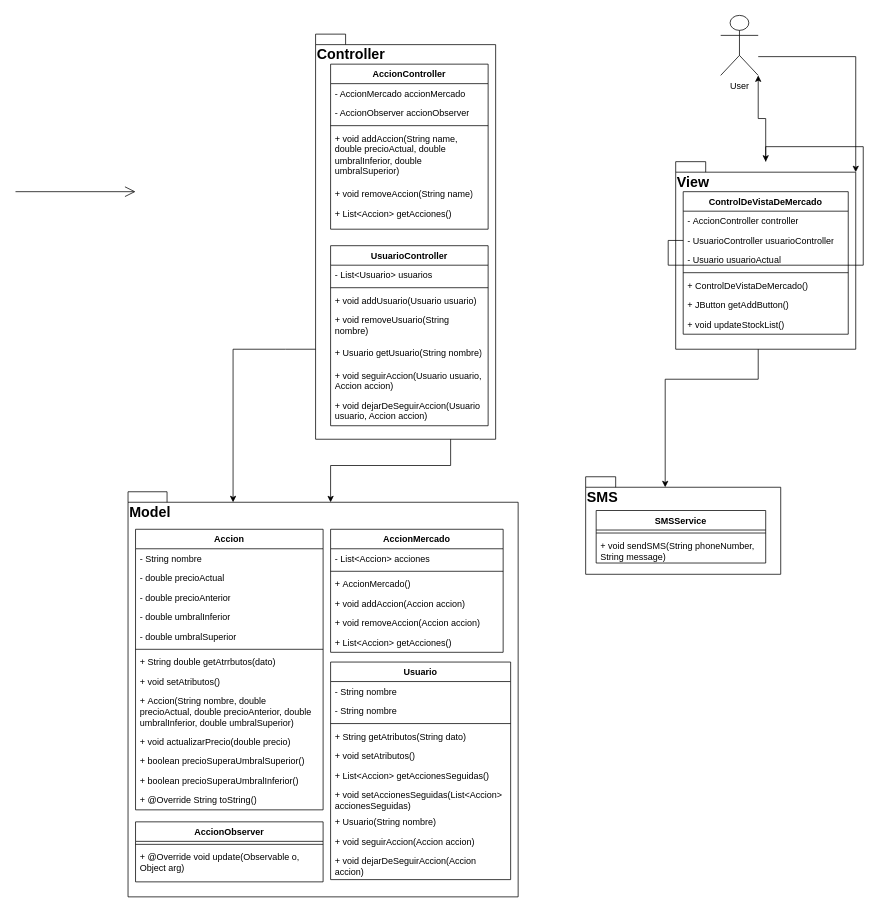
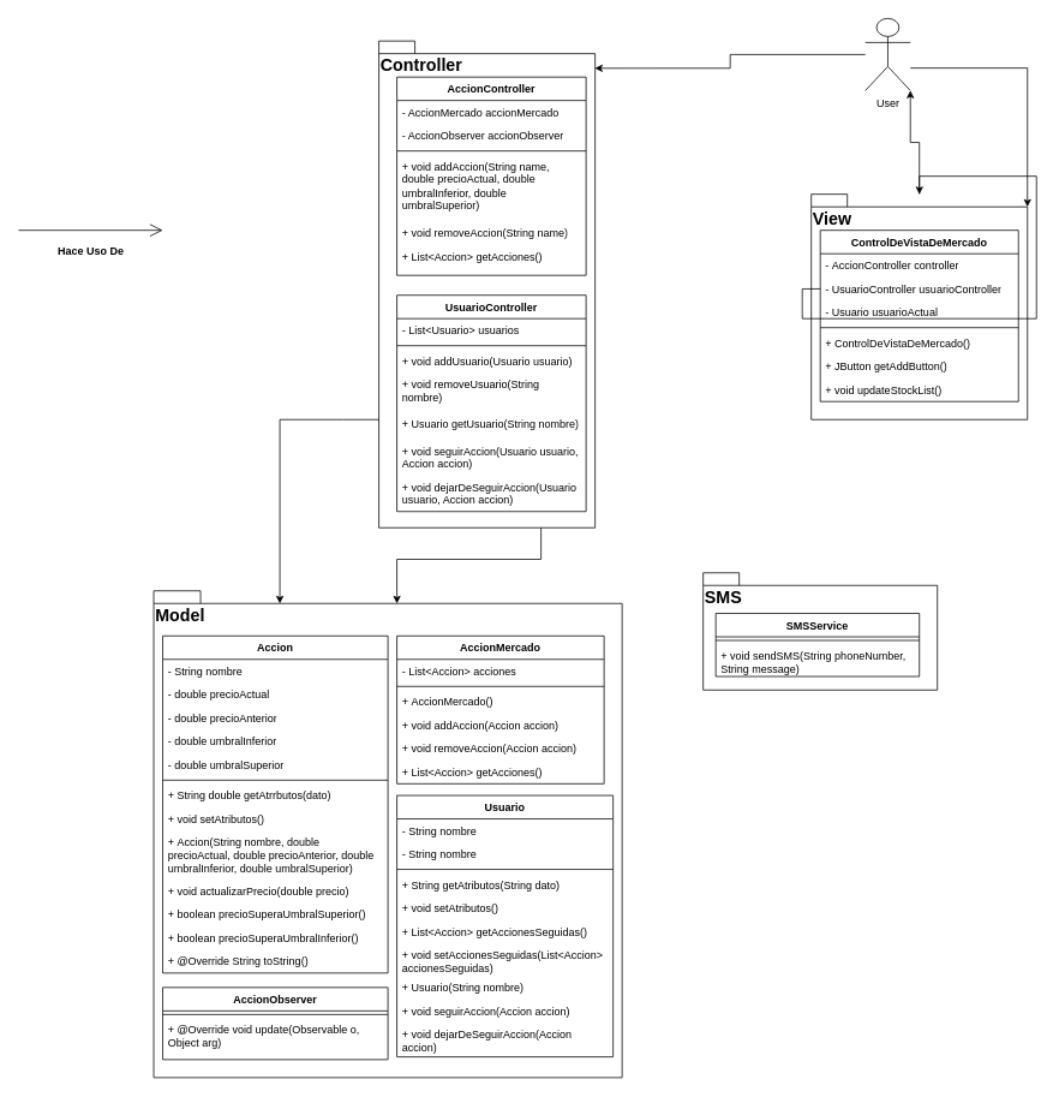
+ <mxCell id="7" style="edgeStyle=orthogonalEdgeStyle;rounded=0;orthogonalLoop=1;jettySize=auto;html=1;entryX=0.999;entryY=0.056;entryDx=0;entryDy=0;entryPerimeter=0;" parent="1" source="6" target="5" edge="1"><mxGeometry relative="1" as="geometry"><Array as="points" /><mxPoint x="740" y="75" as="targetPoint" /></mxGeometry></mxCell>
+ <mxCell id="74" value="Hace Uso De" style="text;align=center;fontStyle=1;verticalAlign=middle;spacingLeft=3;spacingRight=3;strokeColor=none;rotatable=0;points=[[0,0.5],[1,0.5]];portConstraint=eastwest;html=1;" vertex="1" parent="1"><mxGeometry x="60" y="265" width="80" height="26" as="geometry" /></mxCell>
- <mxCell id="9" style="edgeStyle=orthogonalEdgeStyle;rounded=0;orthogonalLoop=1;jettySize=auto;html=1;entryX=0;entryY=0;entryDx=106;entryDy=14;entryPerimeter=0;" parent="1" source="2" target="3" edge="1"><mxGeometry relative="1" as="geometry"><Array as="points"><mxPoint x="1010" y="505" /><mxPoint x="886" y="505" /></Array></mxGeometry></mxCell>
